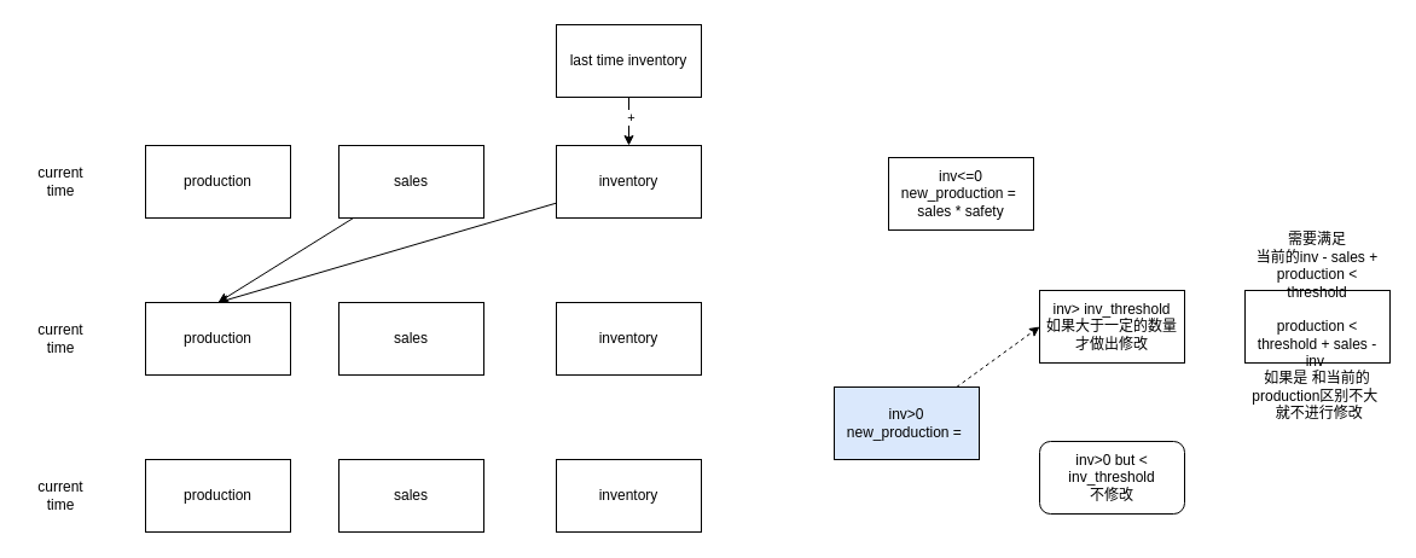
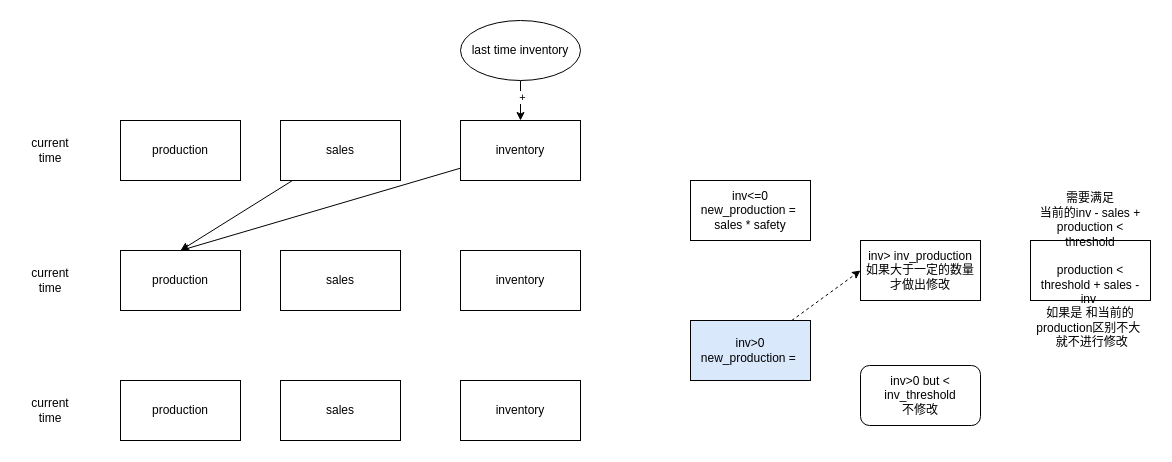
- <mxCell id="18" value="last time inventory" style="rounded=0;whiteSpace=wrap;html=1;" vertex="1" parent="1"><mxGeometry x="460" y="20" width="120" height="60" as="geometry" /></mxCell>
+ <mxCell id="18" value="last time inventory" style="ellipse;whiteSpace=wrap;html=1;" vertex="1" parent="1"><mxGeometry x="460" y="20" width="120" height="60" as="geometry" /></mxCell>
- <mxCell id="19" value="inv&amp;lt;=0&lt;br&gt;new_production =&amp;nbsp;&lt;br&gt;sales * safety" style="rounded=0;whiteSpace=wrap;html=1;" vertex="1" parent="1"><mxGeometry x="735" y="130" width="120" height="60" as="geometry" /></mxCell>
+ <mxCell id="19" value="inv&amp;lt;=0&lt;br&gt;new_production =&amp;nbsp;&lt;br&gt;sales * safety" style="rounded=0;whiteSpace=wrap;html=1;" vertex="1" parent="1"><mxGeometry x="690" y="180" width="120" height="60" as="geometry" /></mxCell>
- <mxCell id="22" value="inv&amp;gt; inv_threshold&lt;br&gt;如果大于一定的数量才做出修改" style="rounded=0;whiteSpace=wrap;html=1;" vertex="1" parent="1"><mxGeometry x="860" y="240" width="120" height="60" as="geometry" /></mxCell>
+ <mxCell id="22" value="inv&amp;gt; inv_production&lt;br&gt;如果大于一定的数量才做出修改" style="rounded=0;whiteSpace=wrap;html=1;" vertex="1" parent="1"><mxGeometry x="860" y="240" width="120" height="60" as="geometry" /></mxCell>
